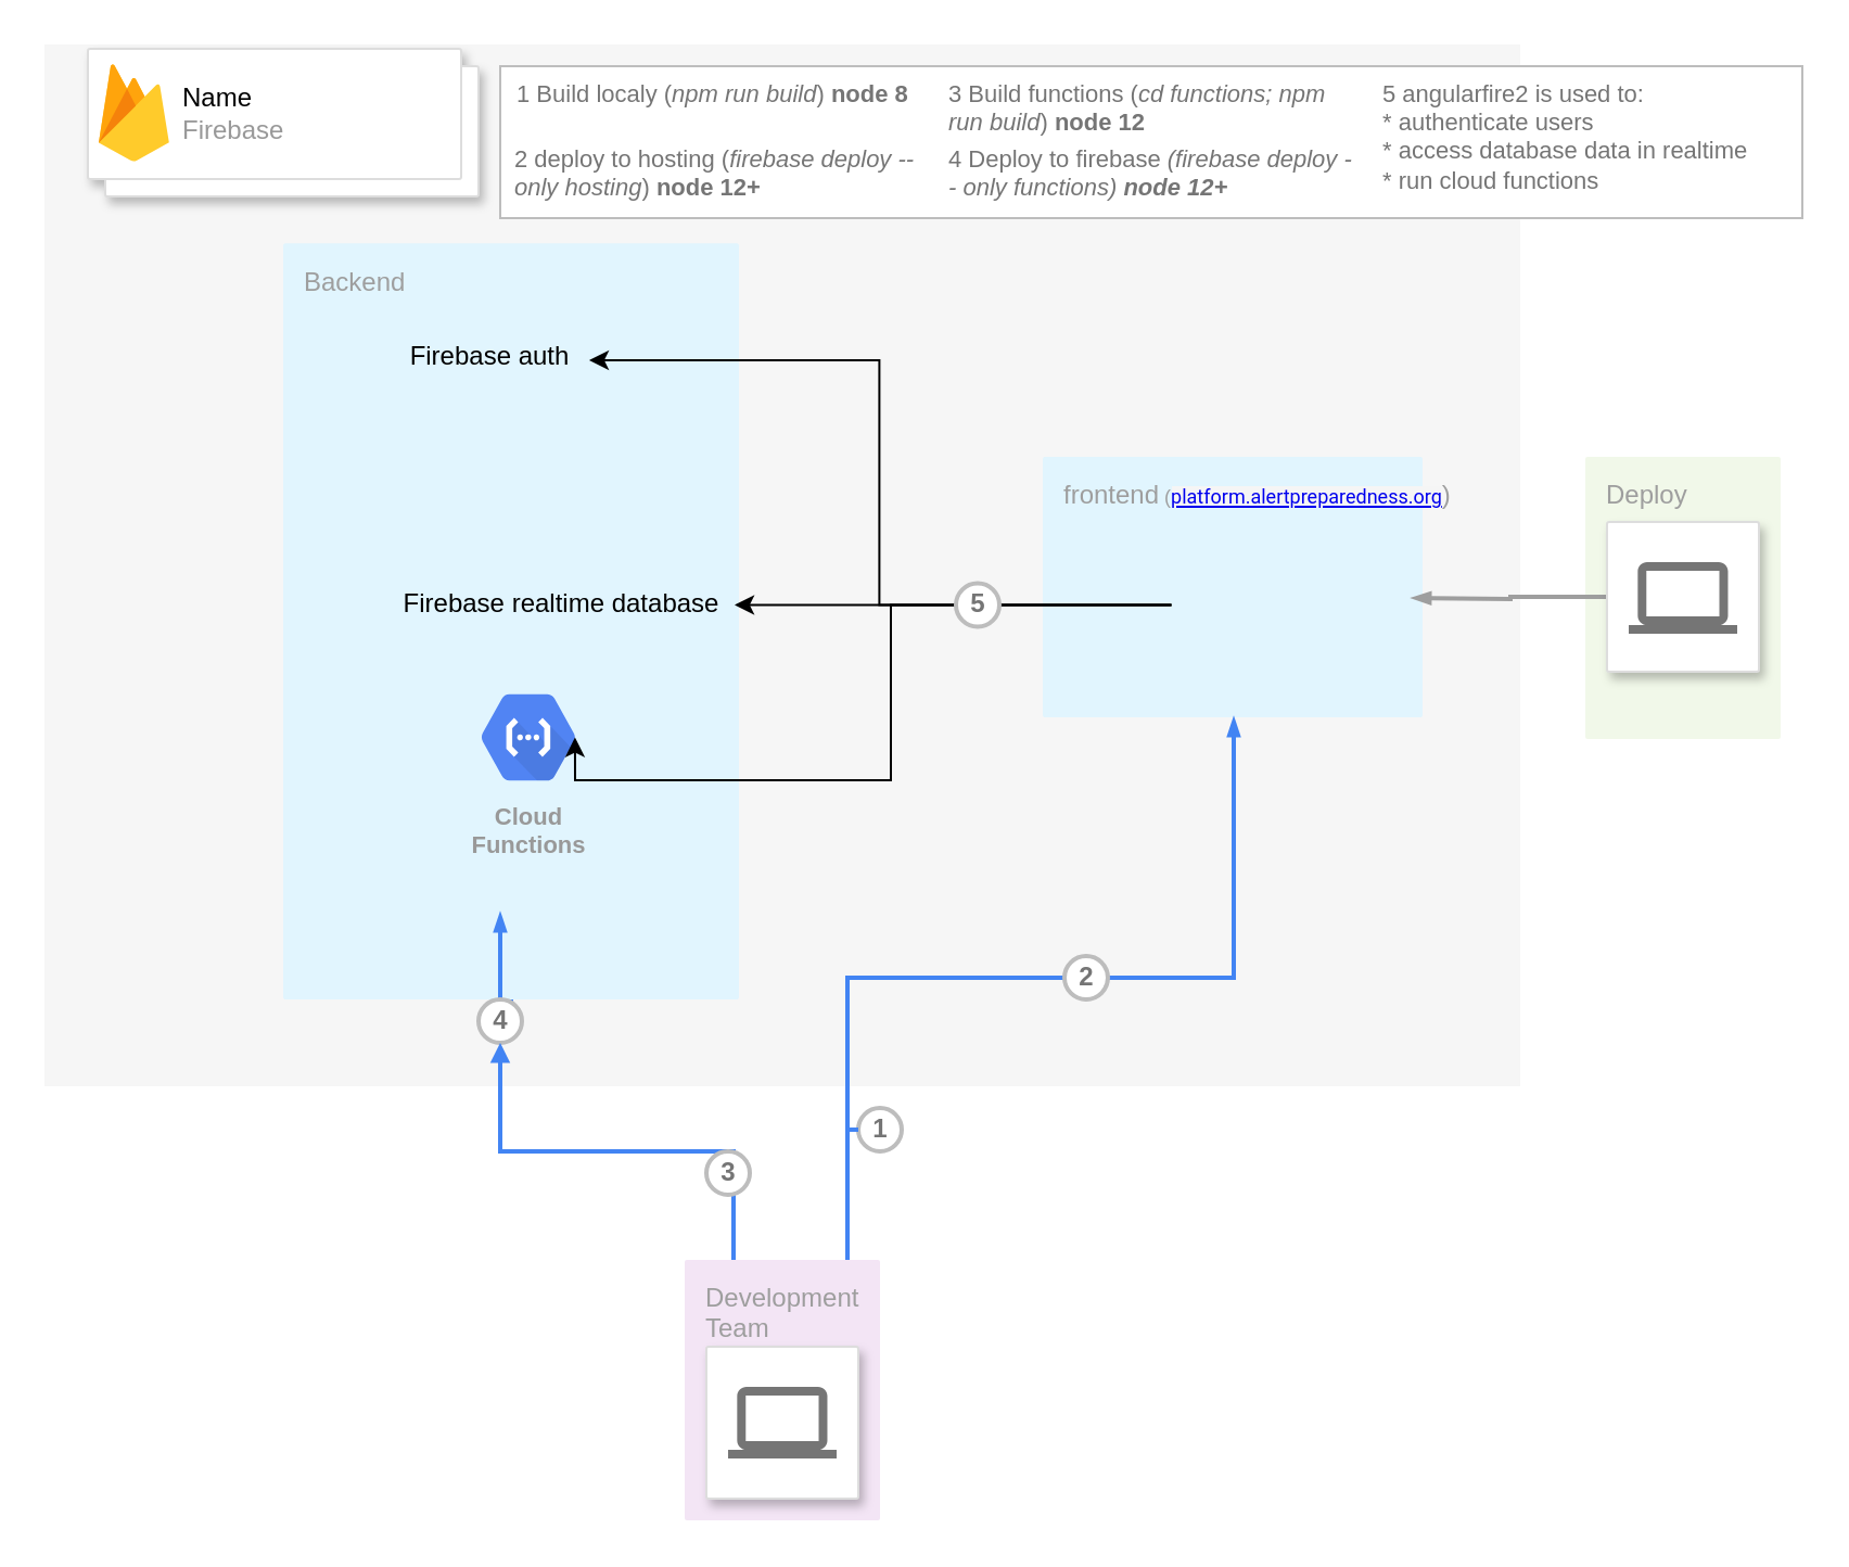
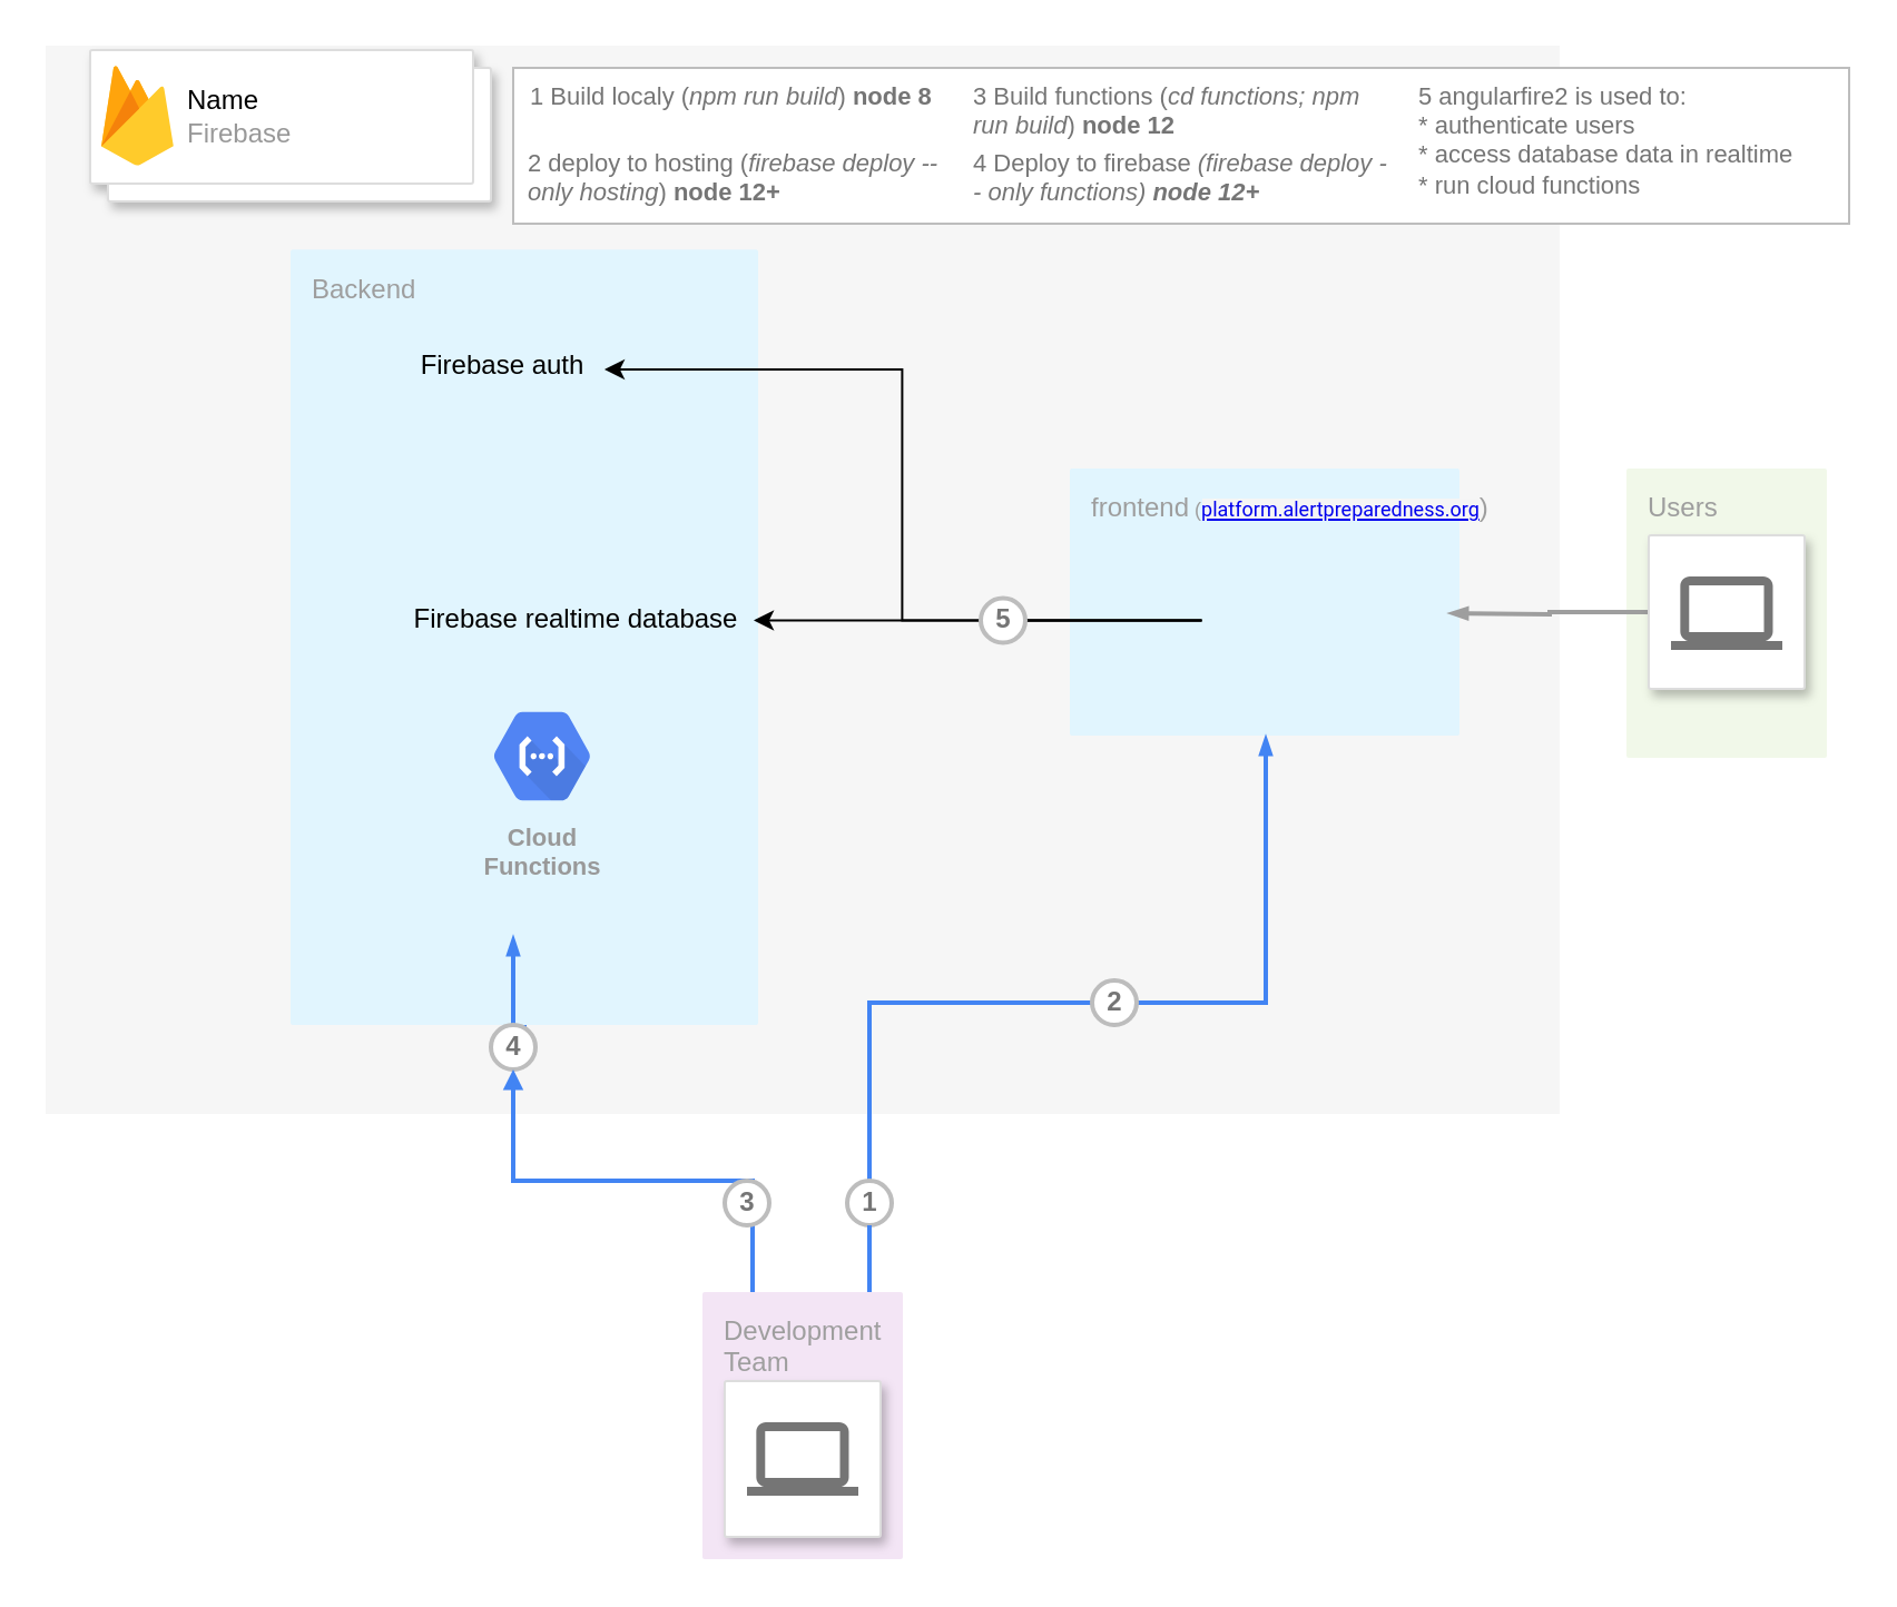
- <mxCell id="12" value="Deploy" style="rounded=1;absoluteArcSize=1;arcSize=2;html=1;strokeColor=none;gradientColor=none;shadow=0;dashed=0;strokeColor=none;fontSize=12;fontColor=#9E9E9E;align=left;verticalAlign=top;spacing=10;spacingTop=-4;fillColor=#F1F8E9;" parent="1" vertex="1"><mxGeometry x="730" y="210" width="90" height="130" as="geometry" /></mxCell>
+ <mxCell id="12" value="Users" style="rounded=1;absoluteArcSize=1;arcSize=2;html=1;strokeColor=none;gradientColor=none;shadow=0;dashed=0;strokeColor=none;fontSize=12;fontColor=#9E9E9E;align=left;verticalAlign=top;spacing=10;spacingTop=-4;fillColor=#F1F8E9;" parent="1" vertex="1"><mxGeometry x="730" y="210" width="90" height="130" as="geometry" /></mxCell>
- <mxCell id="36" style="edgeStyle=orthogonalEdgeStyle;rounded=0;orthogonalLoop=1;jettySize=auto;html=1;exitX=0;exitY=0.5;exitDx=0;exitDy=0;entryX=0.825;entryY=0.5;entryDx=0;entryDy=0;entryPerimeter=0;startArrow=none;" edge="1" parent="1" source="40" target="30"><mxGeometry relative="1" as="geometry"><Array as="points"><mxPoint x="410" y="278" /><mxPoint x="410" y="359" /></Array></mxGeometry></mxCell>
- <mxCell id="28" value="1" style="shape=ellipse;fillColor=#ffffff;strokeColor=#BDBDBD;strokeWidth=2;shadow=0;gradientColor=none;fontColor=#757575;align=center;html=1;fontStyle=1;spacingTop=-1;" parent="1" vertex="1"><mxGeometry x="395" y="510" width="20" height="20" as="geometry" /></mxCell>
+ <mxCell id="28" value="1" style="shape=ellipse;fillColor=#ffffff;strokeColor=#BDBDBD;strokeWidth=2;shadow=0;gradientColor=none;fontColor=#757575;align=center;html=1;fontStyle=1;spacingTop=-1;" parent="1" vertex="1"><mxGeometry x="380" y="530" width="20" height="20" as="geometry" /></mxCell>
